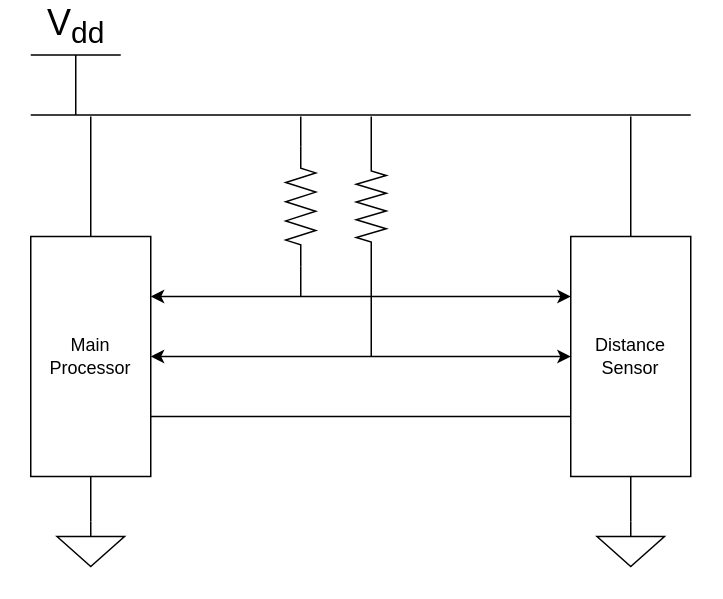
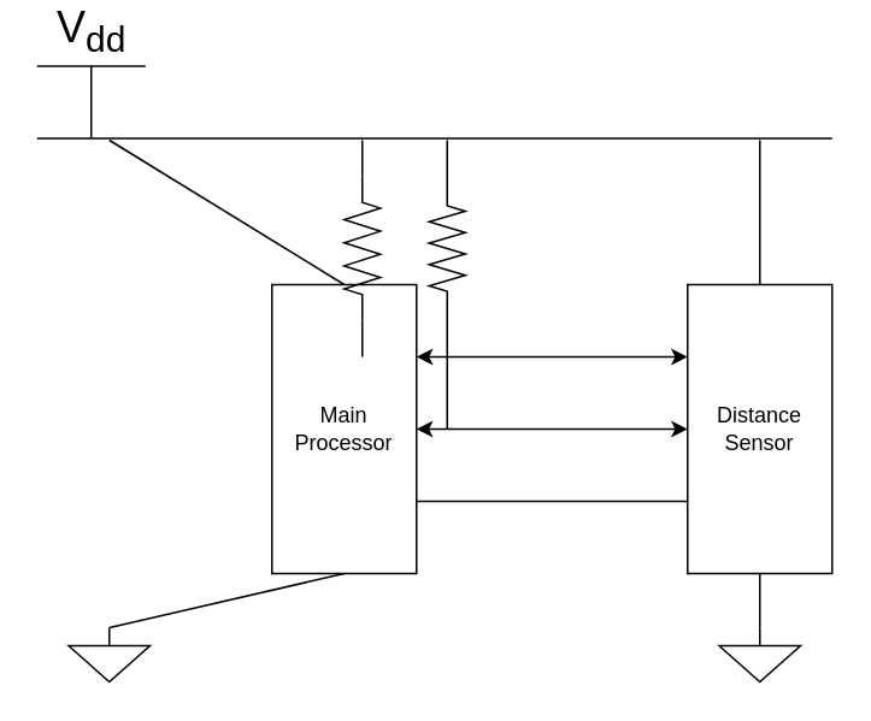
- <mxCell id="2" value="Main Processor" style="rounded=0;whiteSpace=wrap;html=1;" vertex="1" parent="1"><mxGeometry x="20" y="141" width="80" height="160" as="geometry" /></mxCell>
+ <mxCell id="2" value="Main Processor" style="rounded=0;whiteSpace=wrap;html=1;" vertex="1" parent="1"><mxGeometry x="150" y="141" width="80" height="160" as="geometry" /></mxCell>
